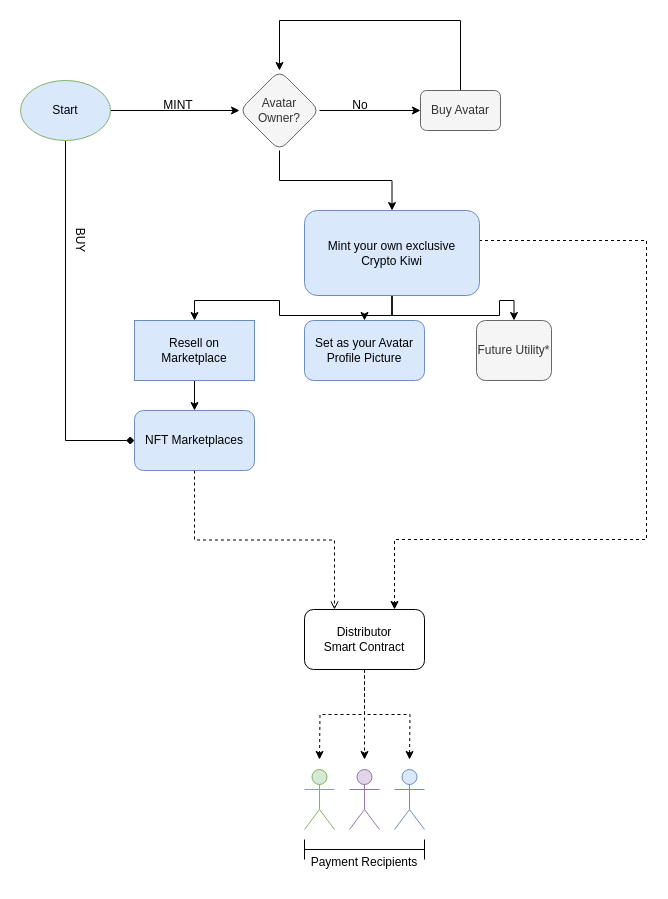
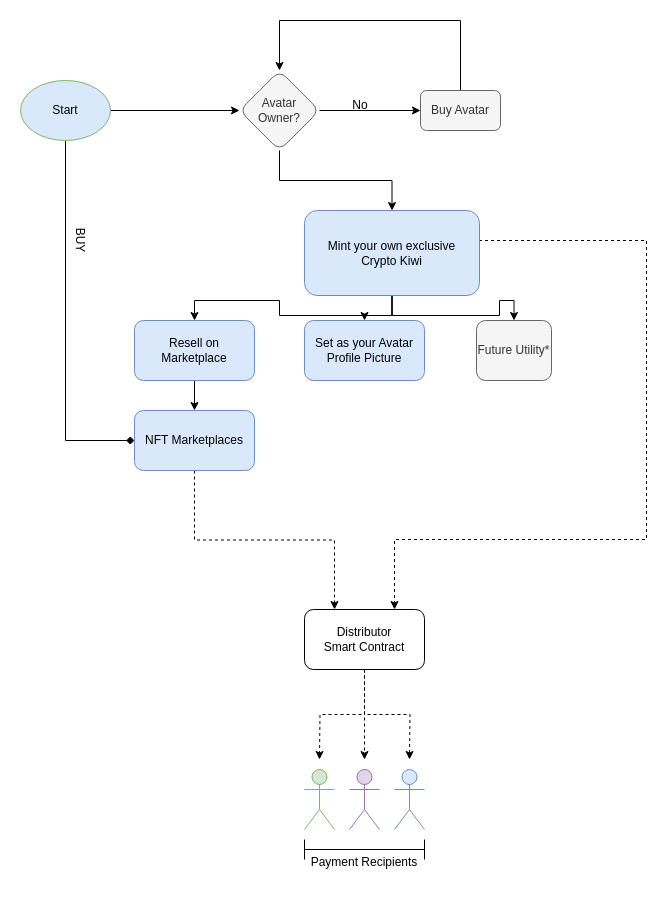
- <mxCell id="21" value="MINT" style="text;html=1;strokeColor=none;fillColor=none;align=center;verticalAlign=middle;whiteSpace=wrap;rounded=0;labelBackgroundColor=none;" parent="1" vertex="1"><mxGeometry x="148" y="90" width="60" height="30" as="geometry" /></mxCell>
- <mxCell id="17" value="Resell on Marketplace" style="whiteSpace=wrap;html=1;verticalAlign=middle;fillColor=#dae8fc;strokeColor=#6c8ebf;rounded=0;" parent="1" vertex="1"><mxGeometry x="134" y="320" width="120" height="60" as="geometry" /></mxCell>
+ <mxCell id="17" value="Resell on Marketplace" style="rounded=1;whiteSpace=wrap;html=1;verticalAlign=middle;fillColor=#dae8fc;strokeColor=#6c8ebf;" parent="1" vertex="1"><mxGeometry x="134" y="320" width="120" height="60" as="geometry" /></mxCell>
- <mxCell id="19" style="edgeStyle=orthogonalEdgeStyle;rounded=0;orthogonalLoop=1;jettySize=auto;html=1;exitX=0.5;exitY=1;exitDx=0;exitDy=0;entryX=0.25;entryY=0;entryDx=0;entryDy=0;dashed=1;endArrow=open;" edge="1" parent="1" source="20" target="27"><mxGeometry relative="1" as="geometry" /></mxCell>
+ <mxCell id="19" style="edgeStyle=orthogonalEdgeStyle;rounded=0;orthogonalLoop=1;jettySize=auto;html=1;exitX=0.5;exitY=1;exitDx=0;exitDy=0;entryX=0.25;entryY=0;entryDx=0;entryDy=0;dashed=1;" edge="1" parent="1" source="20" target="27"><mxGeometry relative="1" as="geometry" /></mxCell>
